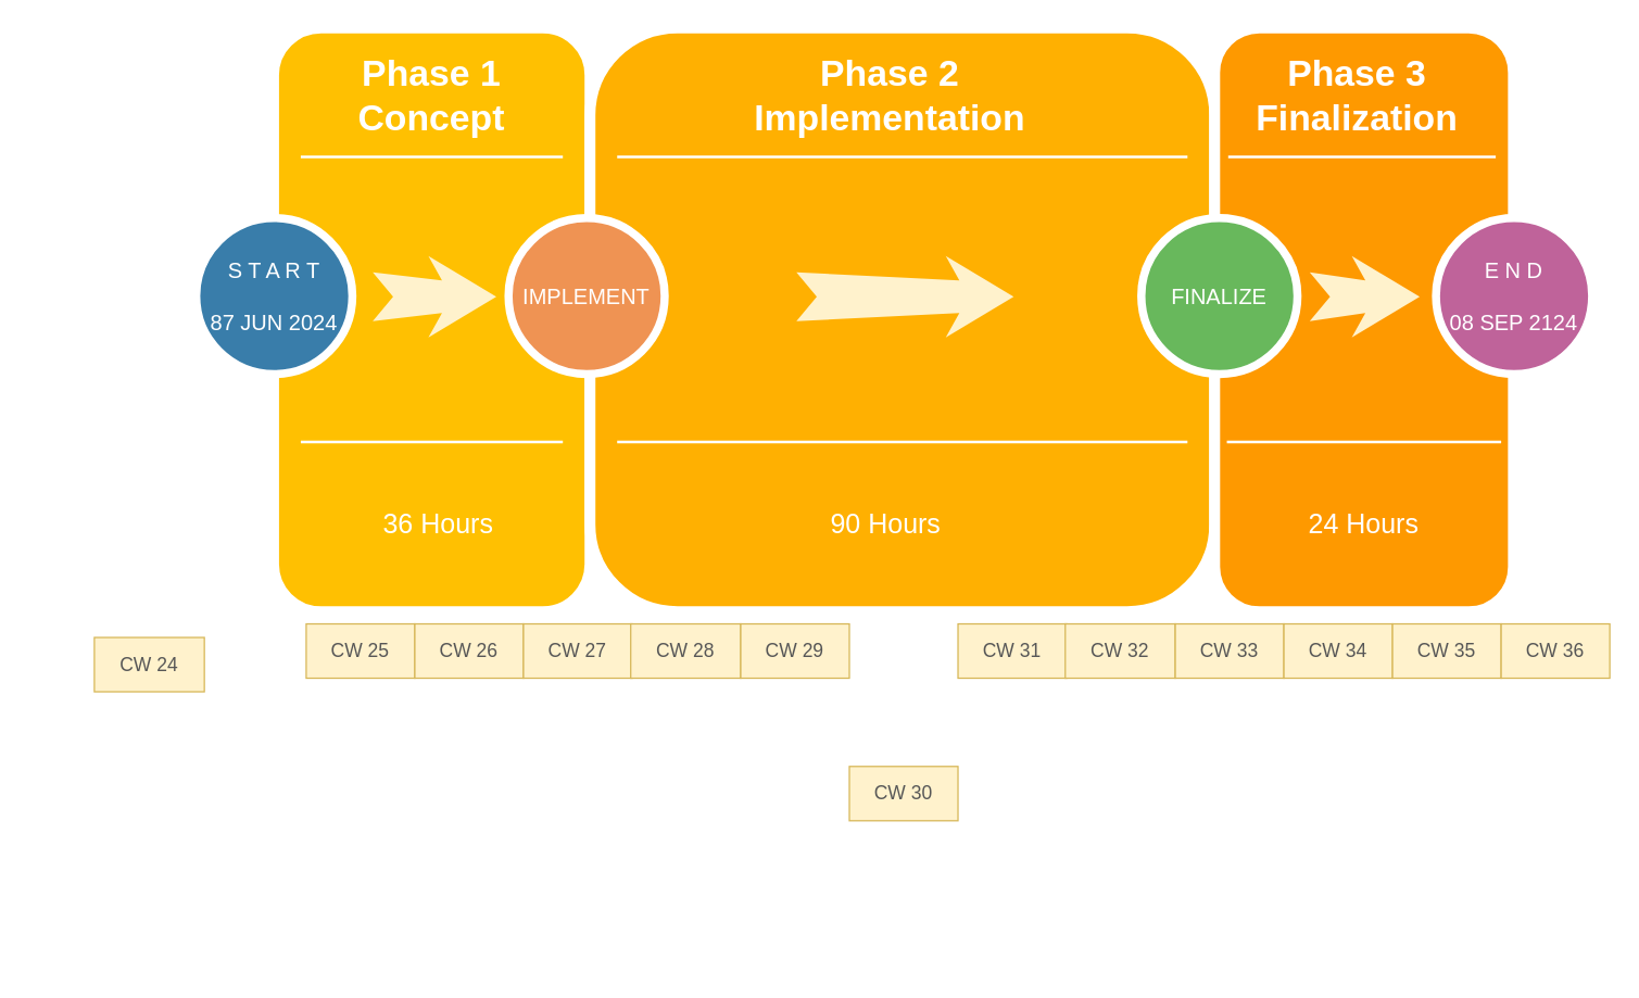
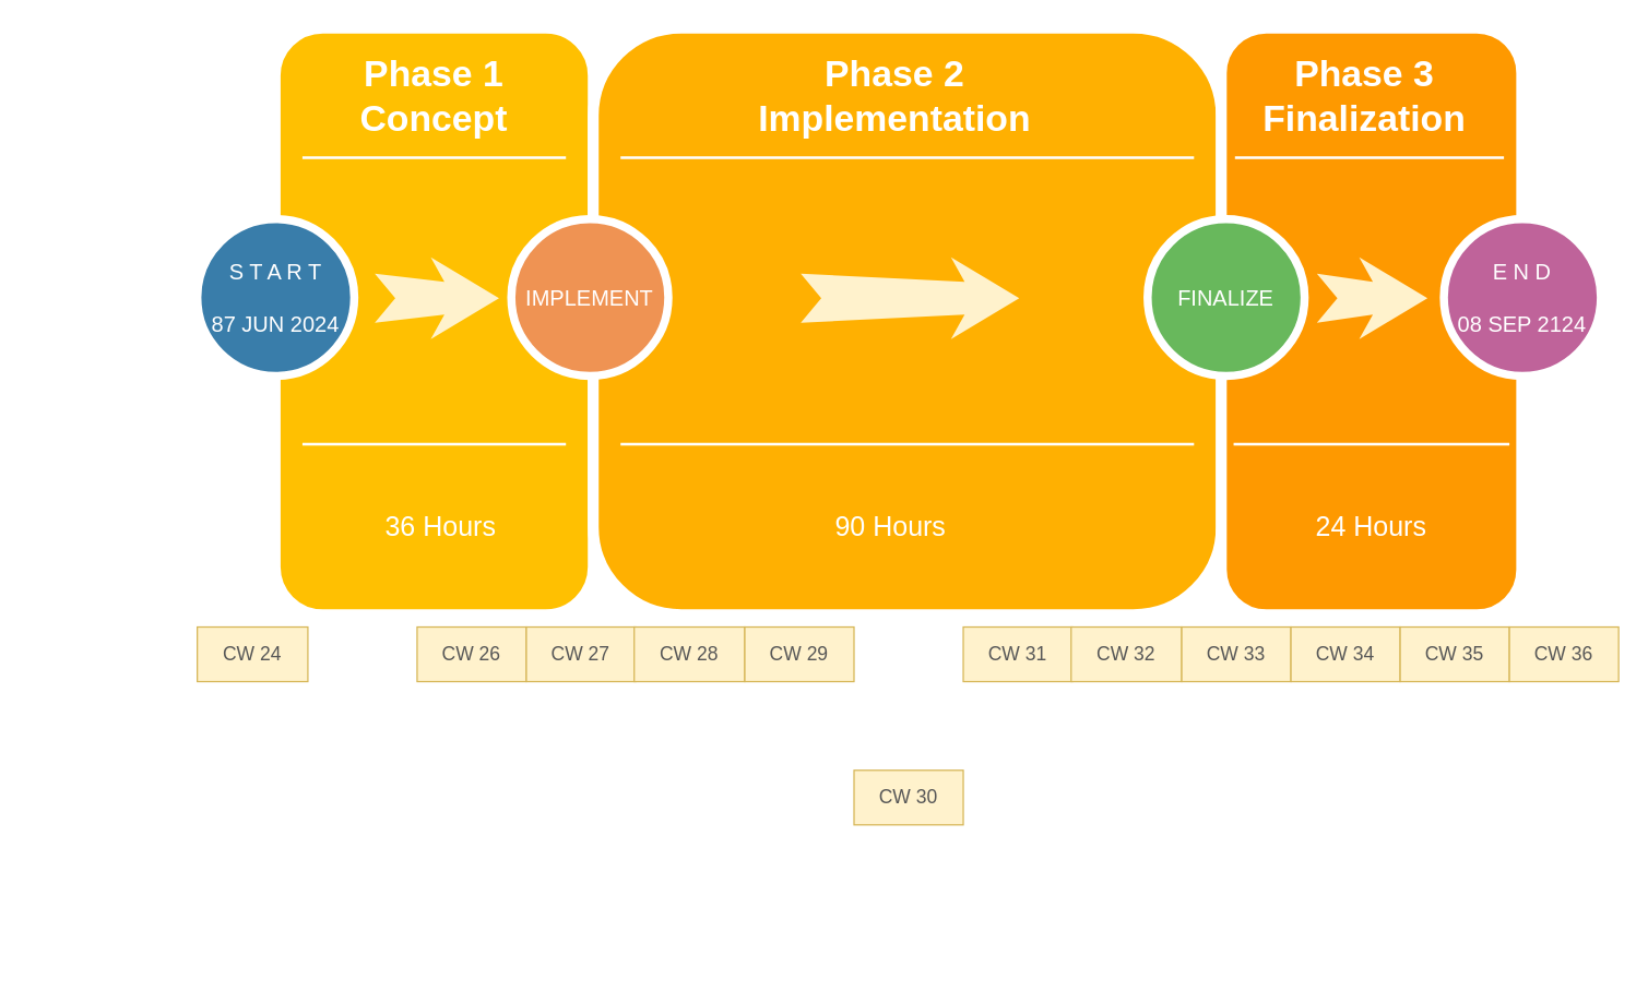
- <mxCell id="29" value="&lt;span style=&quot;color: rgb(87, 87, 87);&quot;&gt;&lt;font style=&quot;font-size: 14px;&quot;&gt;CW 25&lt;/font&gt;&lt;/span&gt;" style="rounded=0;whiteSpace=wrap;html=1;fillColor=#fff2cc;strokeColor=#d6b656;" vertex="1" parent="1"><mxGeometry x="225" y="459" width="80" height="40" as="geometry" /></mxCell>
- <mxCell id="28" value="&lt;span style=&quot;color: rgb(87, 87, 87);&quot;&gt;&lt;font style=&quot;font-size: 14px;&quot;&gt;CW 24&lt;/font&gt;&lt;/span&gt;" style="rounded=0;whiteSpace=wrap;html=1;fillColor=#fff2cc;strokeColor=#d6b656;" vertex="1" parent="1"><mxGeometry x="69" y="469" width="81" height="40" as="geometry" /></mxCell>
+ <mxCell id="28" value="&lt;span style=&quot;color: rgb(87, 87, 87);&quot;&gt;&lt;font style=&quot;font-size: 14px;&quot;&gt;CW 24&lt;/font&gt;&lt;/span&gt;" style="rounded=0;whiteSpace=wrap;html=1;fillColor=#fff2cc;strokeColor=#d6b656;" vertex="1" parent="1"><mxGeometry x="144" y="459" width="81" height="40" as="geometry" /></mxCell>
